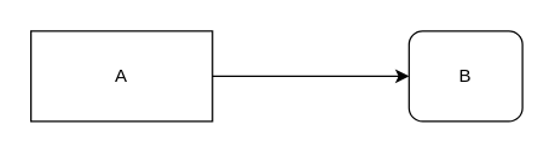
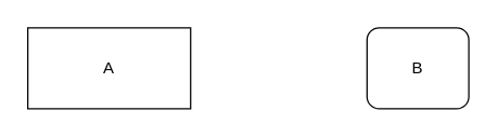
- <mxCell id="2" style="edgeStyle=orthogonalEdgeStyle;rounded=0;orthogonalLoop=1;jettySize=auto;html=1;" edge="1" parent="1" source="3" target="4"><mxGeometry relative="1" as="geometry" /></mxCell>
